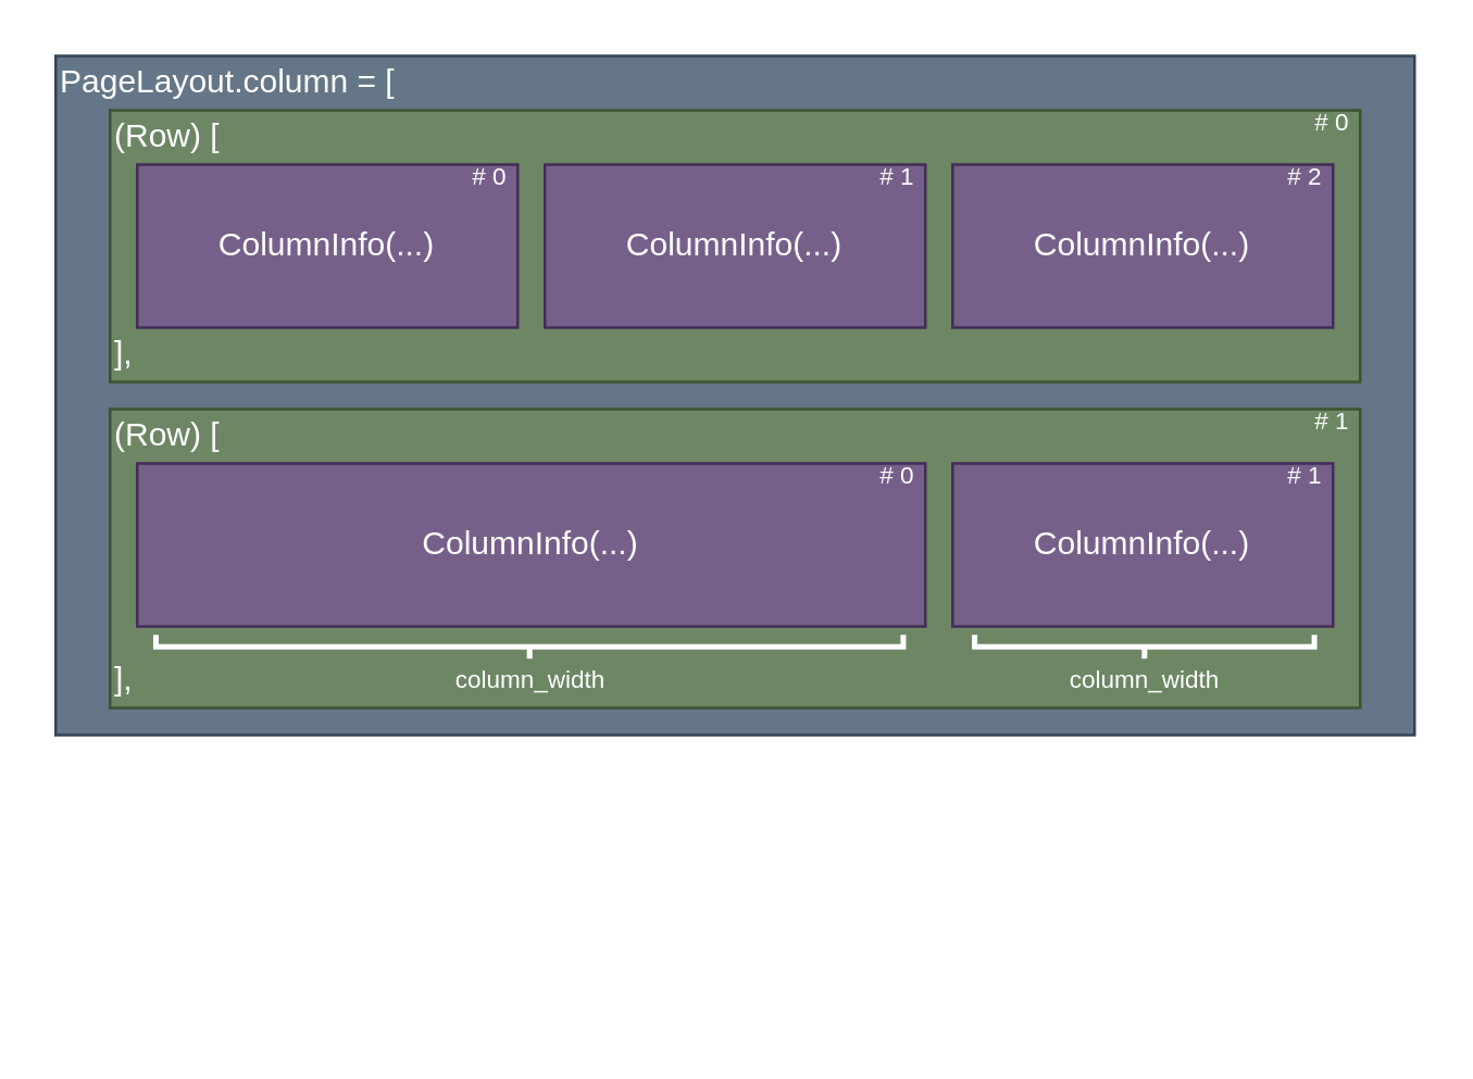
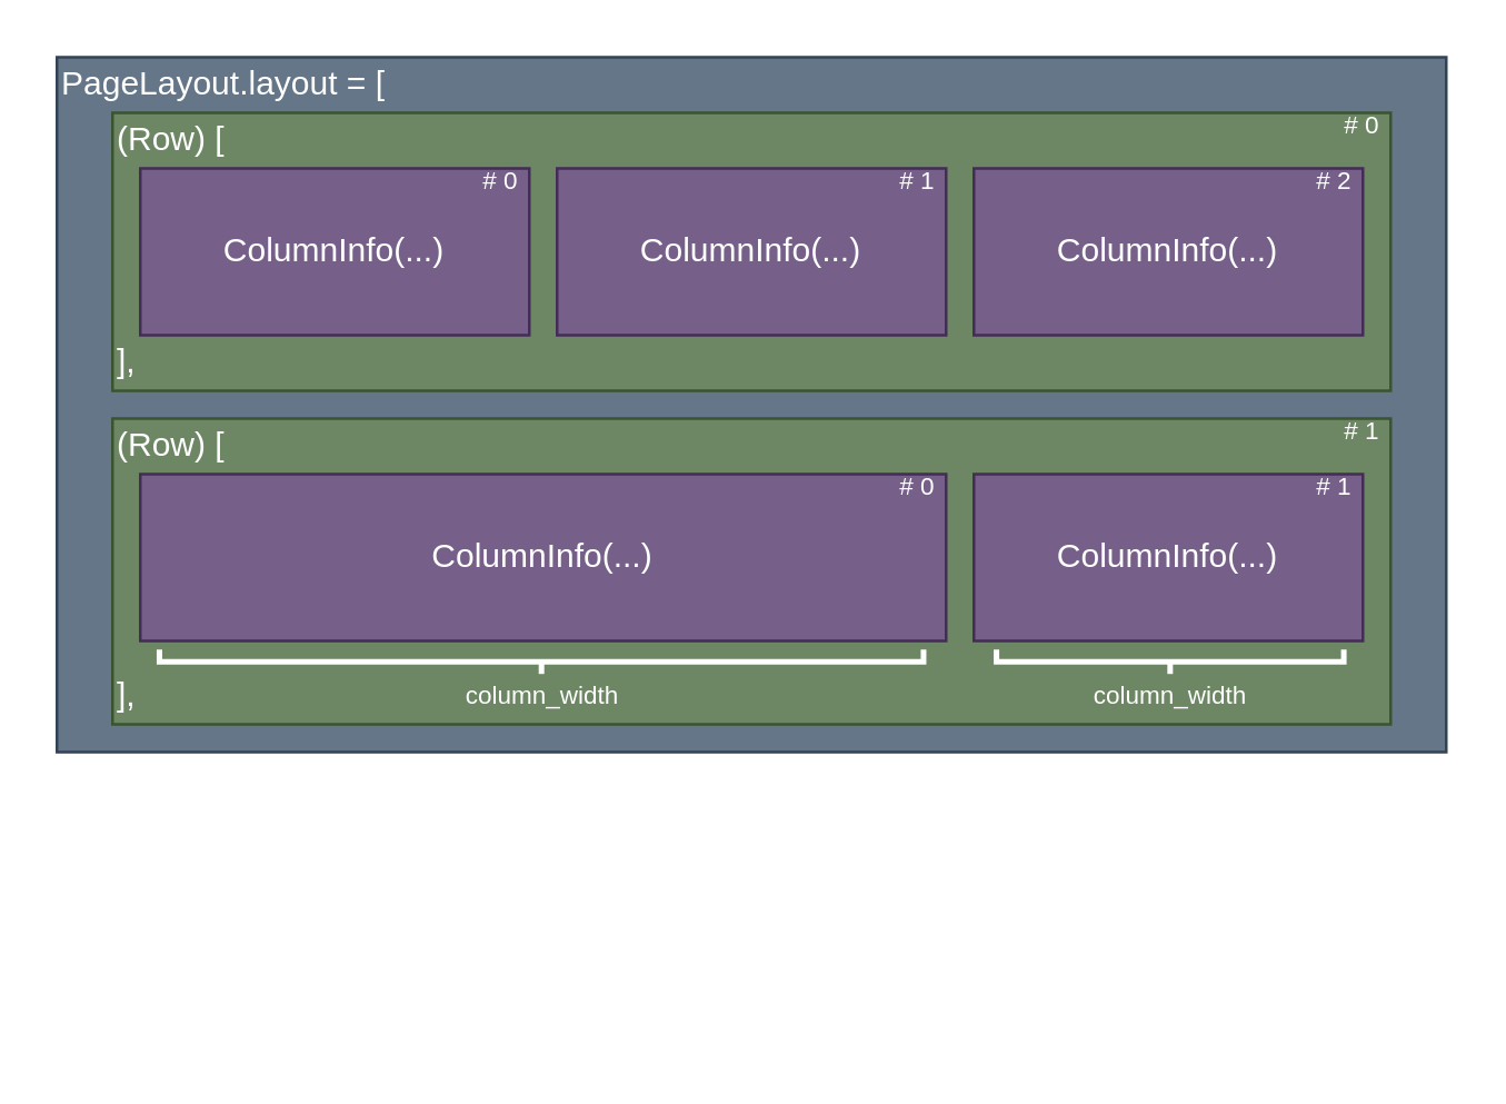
- <mxCell id="5" value="&lt;div&gt;&lt;span&gt;&lt;font color=&quot;#ffffff&quot;&gt;PageLayout.column = [&lt;/font&gt;&lt;/span&gt;&lt;/div&gt;" style="text;html=1;strokeColor=none;fillColor=none;align=left;verticalAlign=middle;whiteSpace=wrap;rounded=0;" vertex="1" parent="1"><mxGeometry x="20" y="20" width="200" height="20" as="geometry" /></mxCell>
+ <mxCell id="5" value="&lt;div&gt;&lt;span&gt;&lt;font color=&quot;#ffffff&quot;&gt;PageLayout.layout = [&lt;/font&gt;&lt;/span&gt;&lt;/div&gt;" style="text;html=1;strokeColor=none;fillColor=none;align=left;verticalAlign=middle;whiteSpace=wrap;rounded=0;" vertex="1" parent="1"><mxGeometry x="20" y="20" width="200" height="20" as="geometry" /></mxCell>
